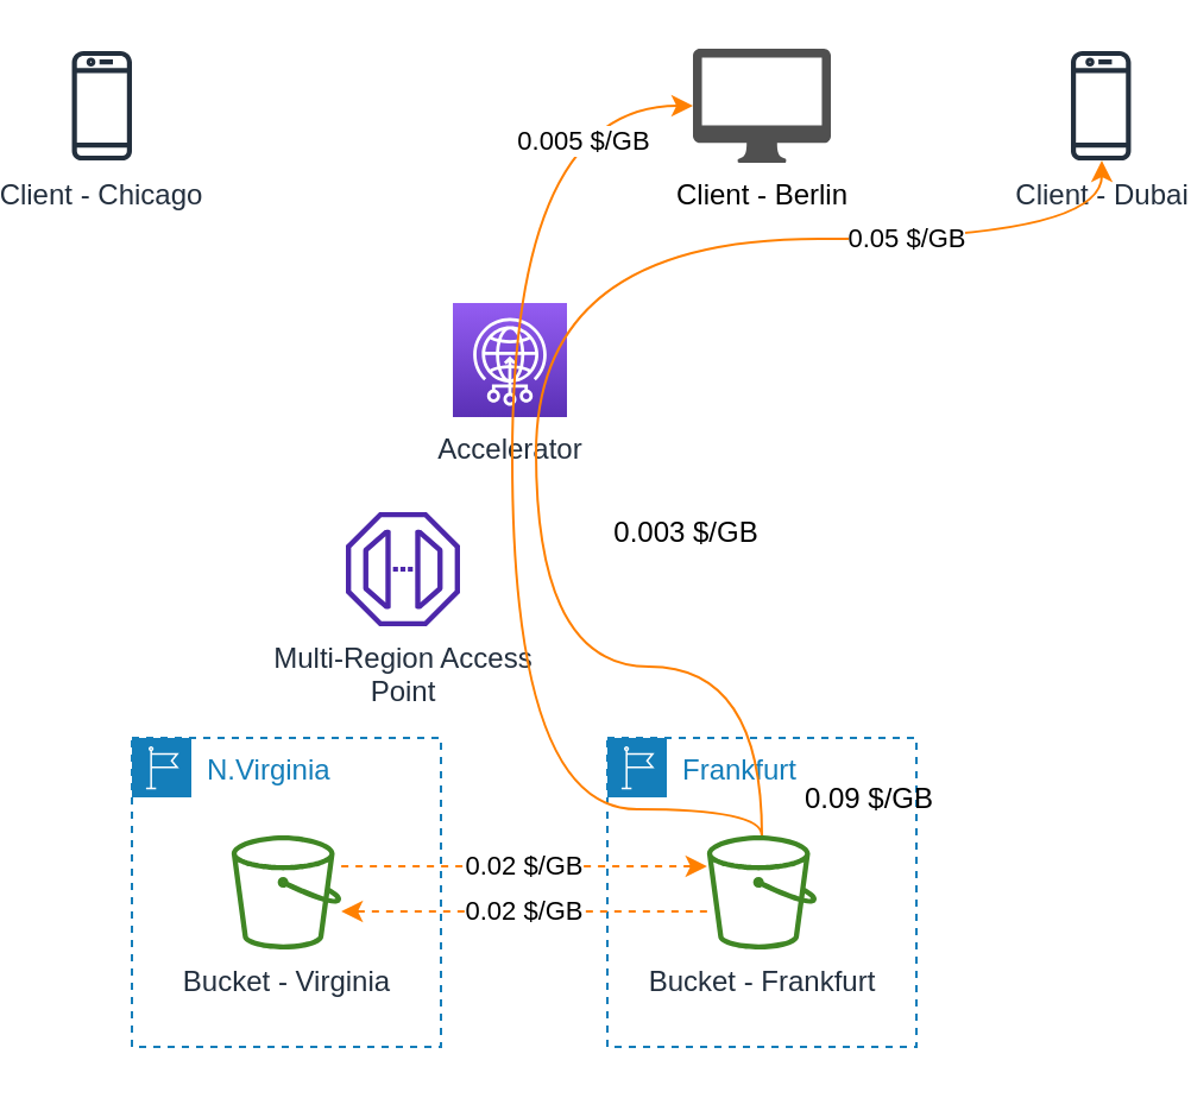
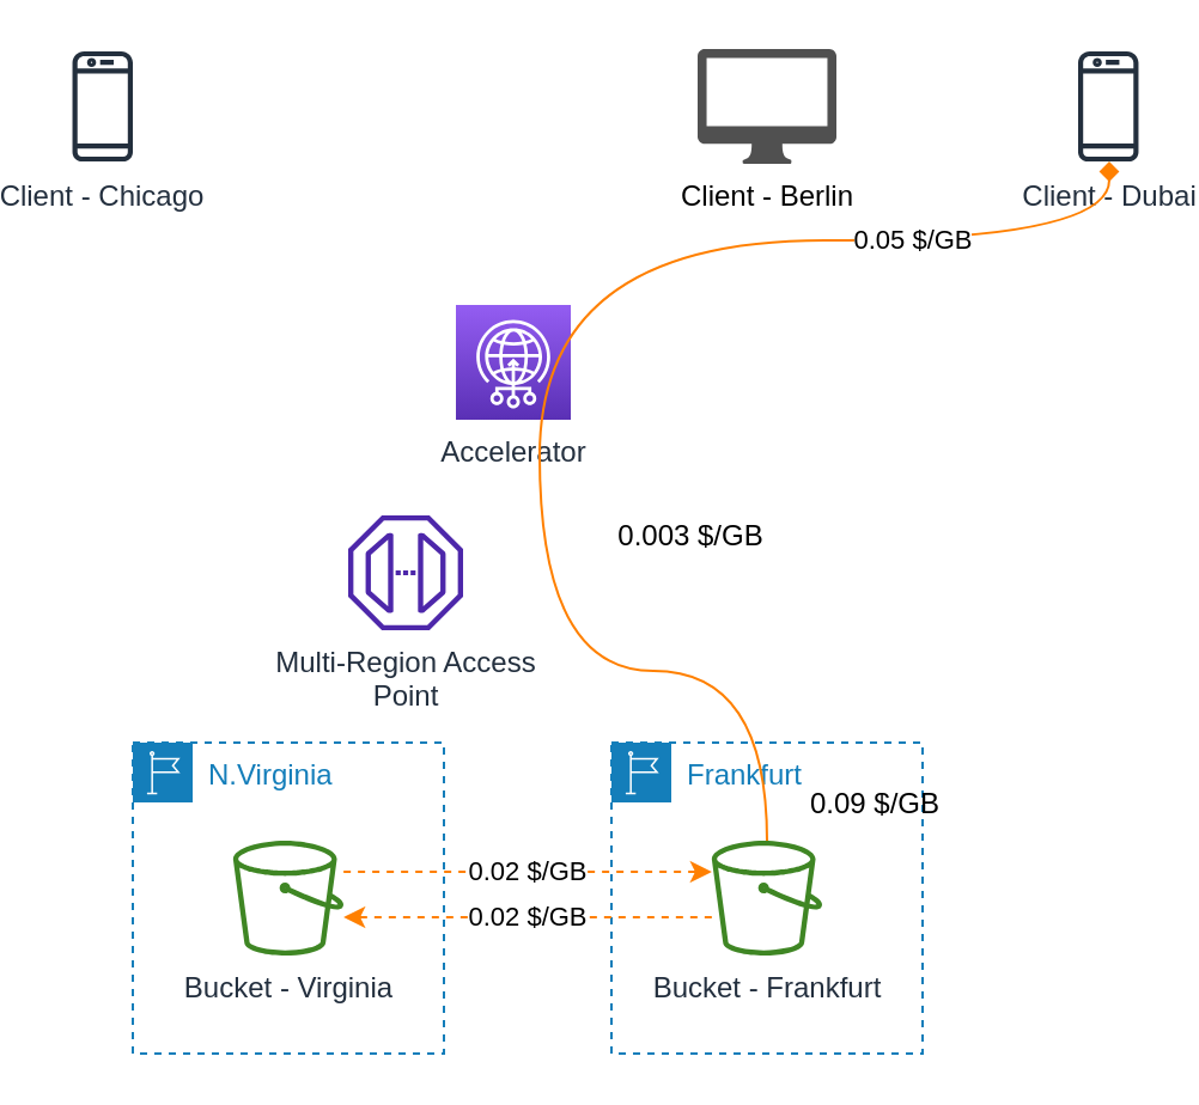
- <mxCell id="13" style="edgeStyle=orthogonalEdgeStyle;curved=1;rounded=0;orthogonalLoop=1;jettySize=auto;html=1;strokeColor=#FF8000;" parent="1" source="18" target="10" edge="1"><mxGeometry relative="1" as="geometry"><Array as="points"><mxPoint x="311" y="280" /><mxPoint x="216" y="280" /><mxPoint x="216" y="100" /><mxPoint x="454" y="100" /></Array></mxGeometry></mxCell>
+ <mxCell id="13" style="edgeStyle=orthogonalEdgeStyle;curved=1;rounded=0;orthogonalLoop=1;jettySize=auto;html=1;strokeColor=#FF8000;endArrow=diamond;" parent="1" source="18" target="10" edge="1"><mxGeometry relative="1" as="geometry"><Array as="points"><mxPoint x="311" y="280" /><mxPoint x="216" y="280" /><mxPoint x="216" y="100" /><mxPoint x="454" y="100" /></Array></mxGeometry></mxCell>
- <mxCell id="11" style="edgeStyle=orthogonalEdgeStyle;curved=1;rounded=0;orthogonalLoop=1;jettySize=auto;html=1;strokeColor=#FF8000;" parent="1" source="18" target="6" edge="1"><mxGeometry relative="1" as="geometry"><Array as="points"><mxPoint x="311" y="340" /><mxPoint x="206" y="340" /><mxPoint x="206" y="44" /></Array></mxGeometry></mxCell>
- <mxCell id="12" value="0.005 $/GB" style="edgeLabel;html=1;align=center;verticalAlign=middle;resizable=0;points=[];" parent="11" vertex="1" connectable="0"><mxGeometry x="0.807" y="-14" relative="1" as="geometry"><mxPoint as="offset" /></mxGeometry></mxCell>
